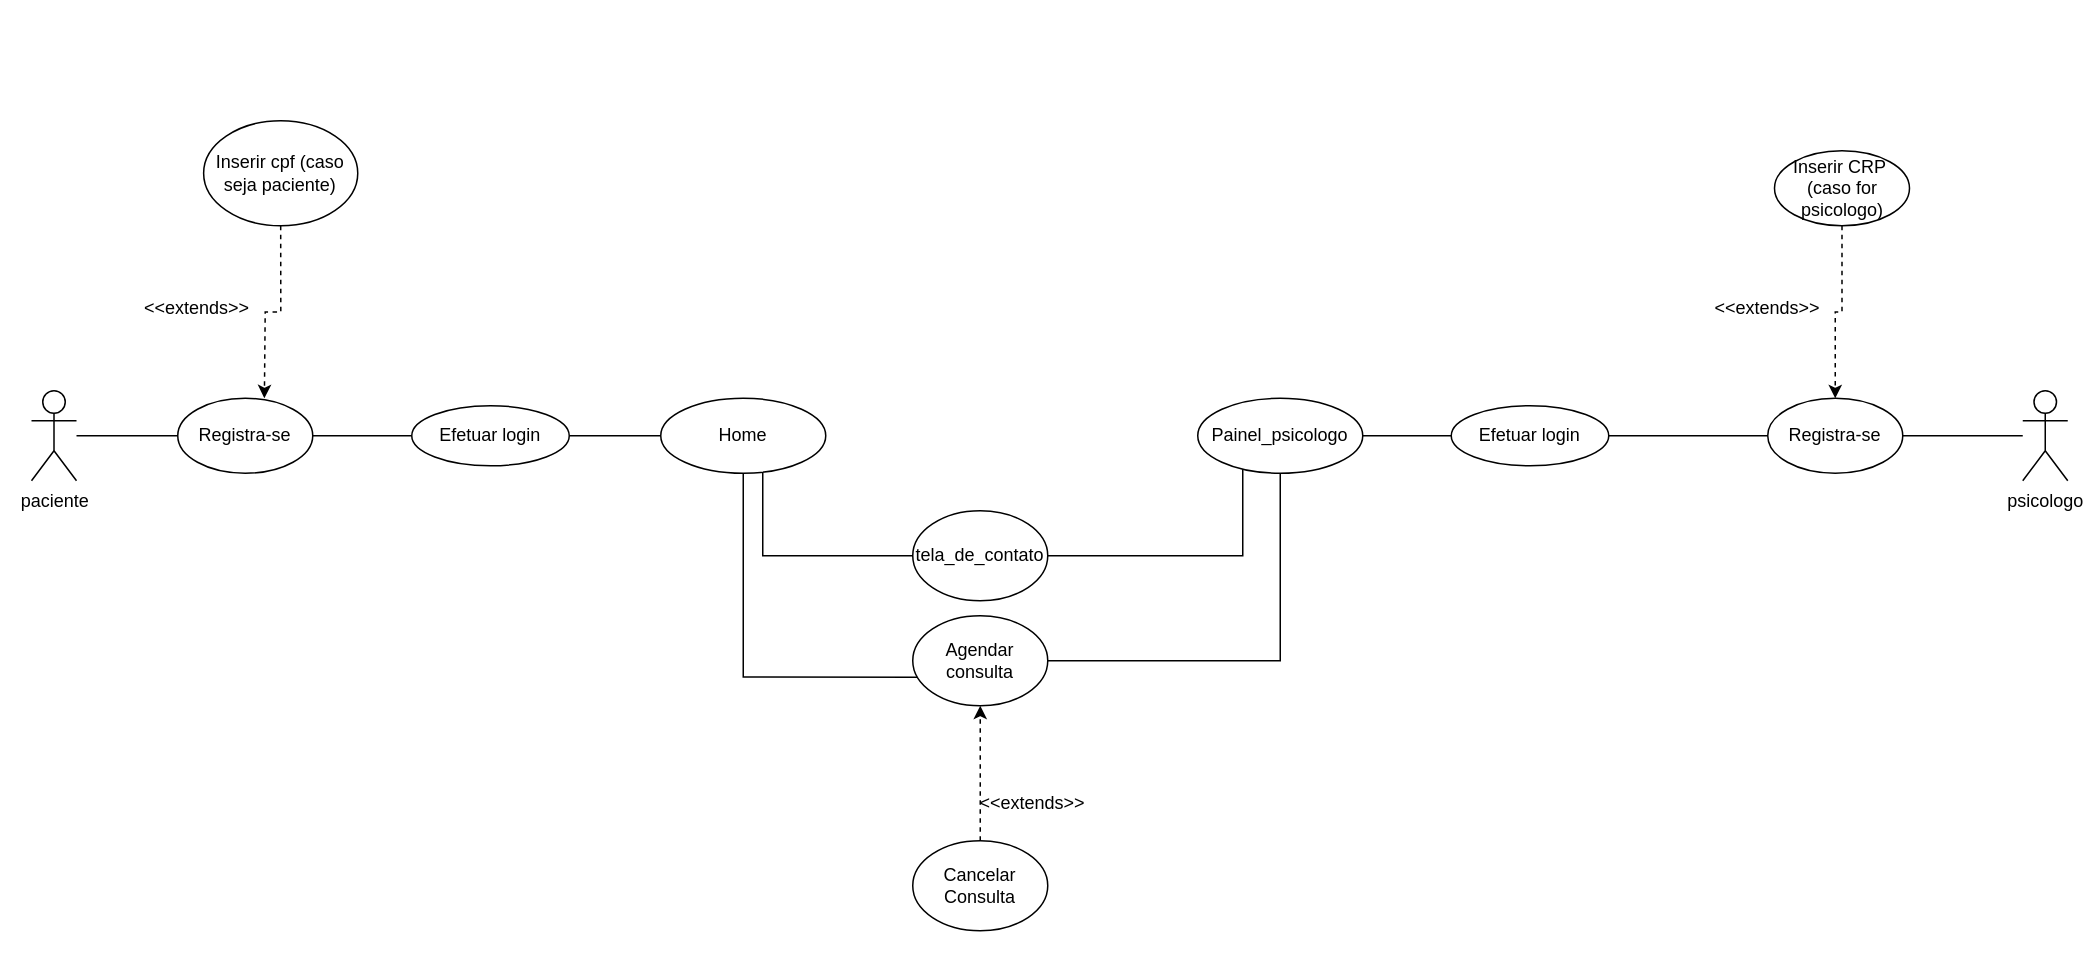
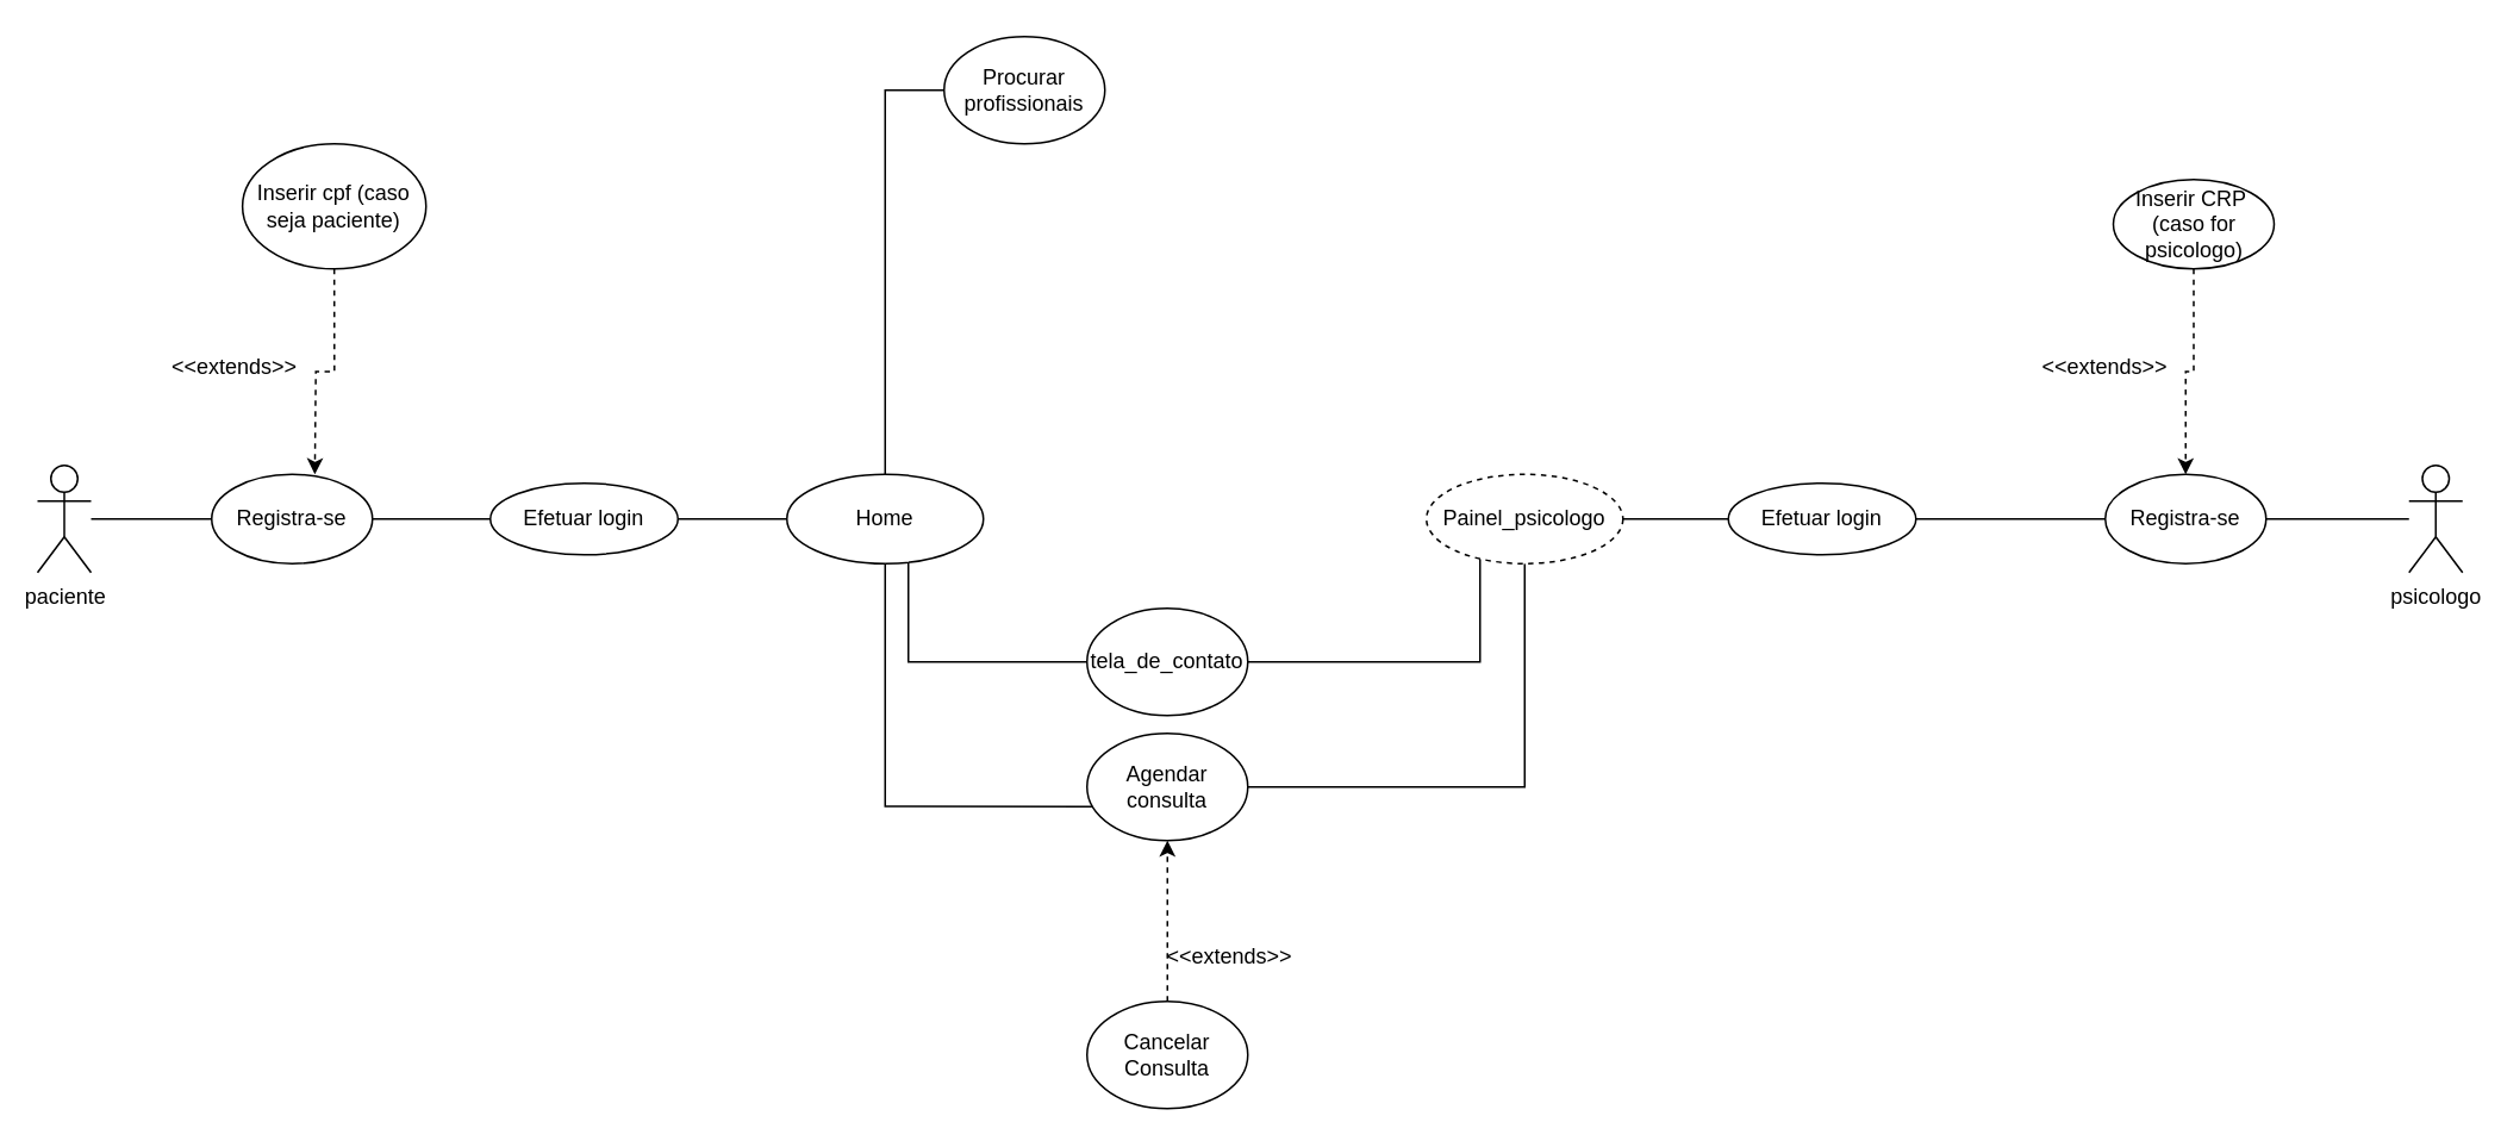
+ <mxCell id="19" value="Procurar profissionais" style="ellipse;whiteSpace=wrap;html=1;" vertex="1" parent="1"><mxGeometry x="528" y="20" width="90" height="60" as="geometry" /></mxCell>
+ <mxCell id="17" style="edgeStyle=orthogonalEdgeStyle;rounded=0;orthogonalLoop=1;jettySize=auto;html=1;entryX=0;entryY=0.5;entryDx=0;entryDy=0;endArrow=none;endFill=0;" edge="1" parent="1" source="18" target="19"><mxGeometry relative="1" as="geometry" /></mxCell>
- <mxCell id="28" value="Painel_psicologo" style="ellipse;whiteSpace=wrap;html=1;" vertex="1" parent="1"><mxGeometry x="798" y="265" width="110" height="50" as="geometry" /></mxCell>
+ <mxCell id="28" value="Painel_psicologo" style="ellipse;whiteSpace=wrap;html=1;dashed=1;" vertex="1" parent="1"><mxGeometry x="798" y="265" width="110" height="50" as="geometry" /></mxCell>
